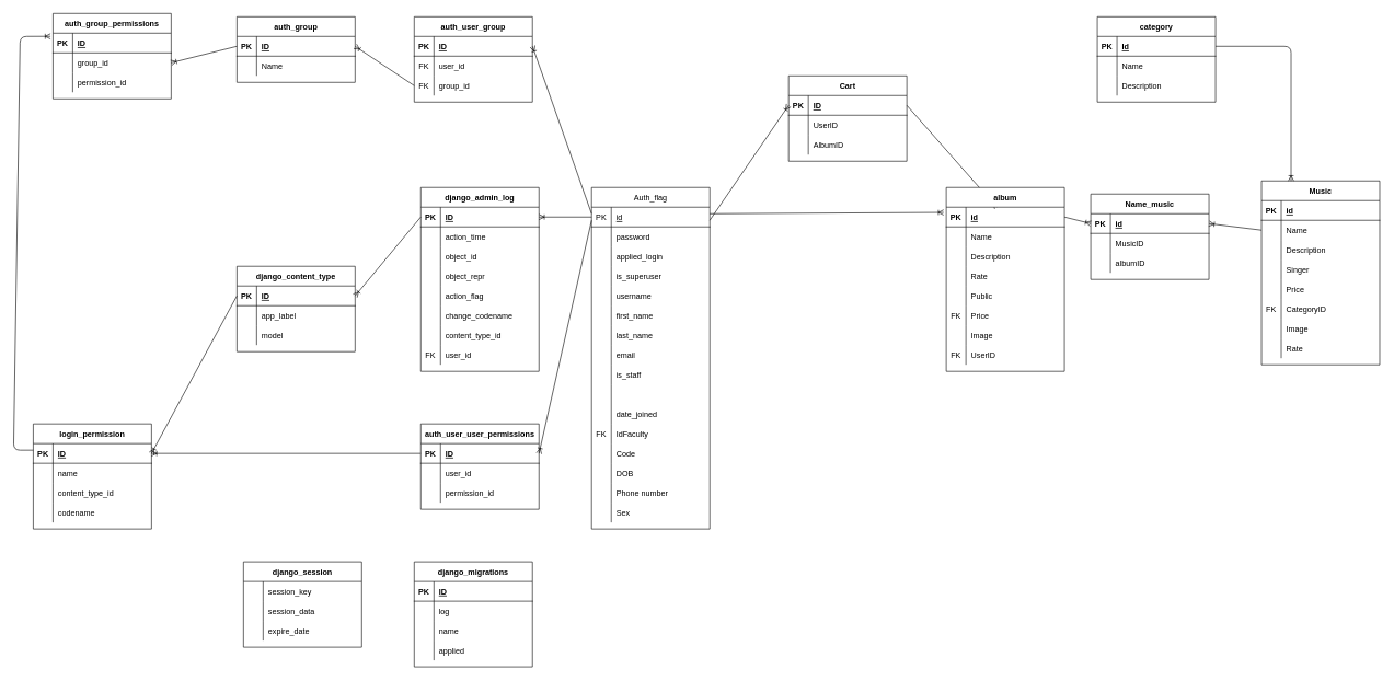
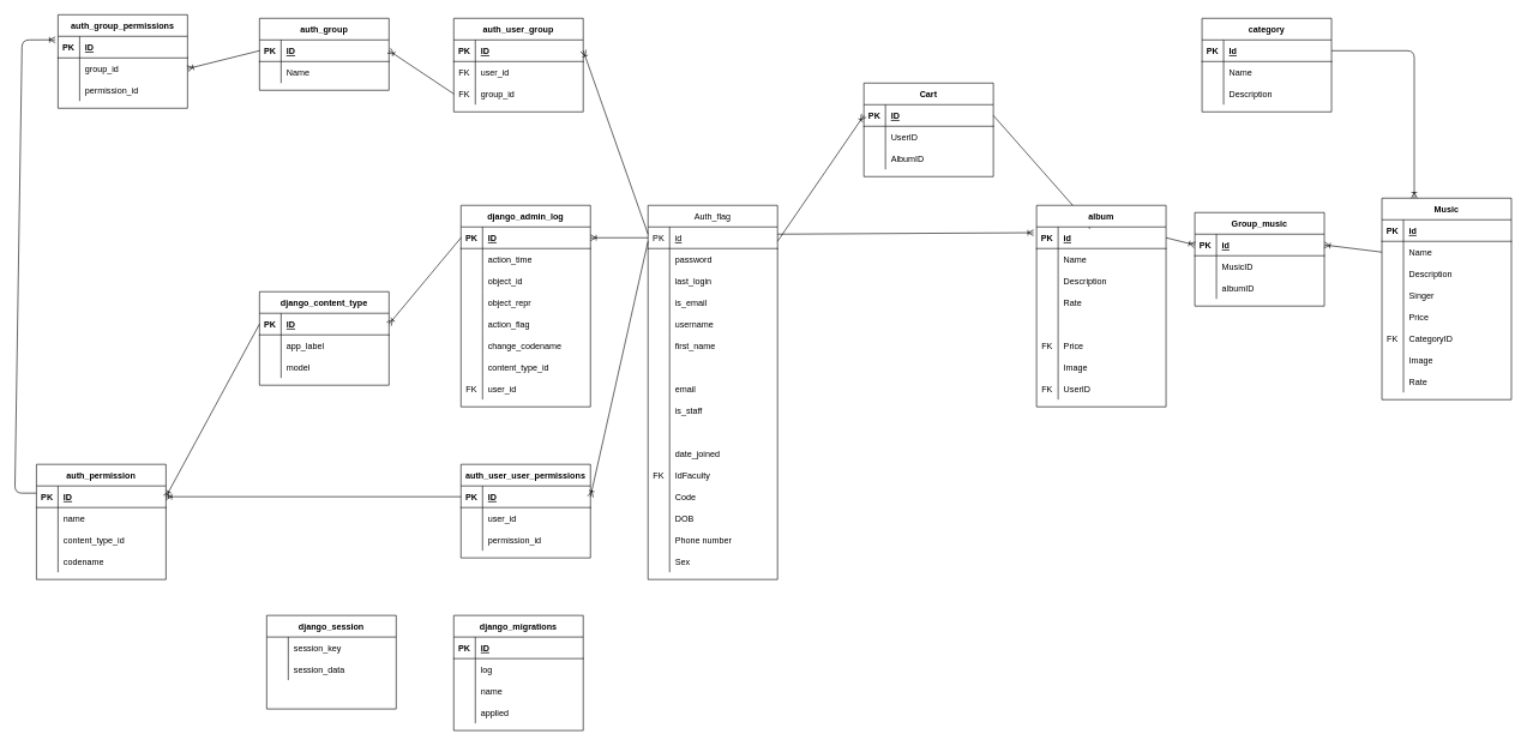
- <mxCell id="240" value="Name_music" style="shape=table;startSize=30;container=1;collapsible=1;childLayout=tableLayout;fixedRows=1;rowLines=0;fontStyle=1;align=center;resizeLast=1;" parent="1" vertex="1"><mxGeometry x="1660" y="295" width="180" height="130" as="geometry" /></mxCell>
+ <mxCell id="240" value="Group_music" style="shape=table;startSize=30;container=1;collapsible=1;childLayout=tableLayout;fixedRows=1;rowLines=0;fontStyle=1;align=center;resizeLast=1;" parent="1" vertex="1"><mxGeometry x="1660" y="295" width="180" height="130" as="geometry" /></mxCell>
- <mxCell id="11" value="applied_login" style="shape=partialRectangle;connectable=0;fillColor=none;top=0;left=0;bottom=0;right=0;align=left;spacingLeft=6;overflow=hidden;" parent="9" vertex="1"><mxGeometry x="30" width="150" height="30" as="geometry" /></mxCell>
+ <mxCell id="11" value="last_login" style="shape=partialRectangle;connectable=0;fillColor=none;top=0;left=0;bottom=0;right=0;align=left;spacingLeft=6;overflow=hidden;" parent="9" vertex="1"><mxGeometry x="30" width="150" height="30" as="geometry" /></mxCell>
- <mxCell id="14" value="is_superuser" style="shape=partialRectangle;connectable=0;fillColor=none;top=0;left=0;bottom=0;right=0;align=left;spacingLeft=6;overflow=hidden;" parent="12" vertex="1"><mxGeometry x="30" width="150" height="30" as="geometry" /></mxCell>
+ <mxCell id="14" value="is_email" style="shape=partialRectangle;connectable=0;fillColor=none;top=0;left=0;bottom=0;right=0;align=left;spacingLeft=6;overflow=hidden;" parent="12" vertex="1"><mxGeometry x="30" width="150" height="30" as="geometry" /></mxCell>
- <mxCell id="230" value="Public" style="shape=partialRectangle;connectable=0;fillColor=none;top=0;left=0;bottom=0;right=0;align=left;spacingLeft=6;overflow=hidden;" parent="228" vertex="1"><mxGeometry x="30" width="150" height="30" as="geometry" /></mxCell>
- <mxCell id="23" value="last_name" style="shape=partialRectangle;connectable=0;fillColor=none;top=0;left=0;bottom=0;right=0;align=left;spacingLeft=6;overflow=hidden;" parent="21" vertex="1"><mxGeometry x="30" width="150" height="30" as="geometry" /></mxCell>
- <mxCell id="98" value="login_permission" style="shape=table;startSize=30;container=1;collapsible=1;childLayout=tableLayout;fixedRows=1;rowLines=0;fontStyle=1;align=center;resizeLast=1;" parent="1" vertex="1"><mxGeometry x="50" y="645" width="180" height="160" as="geometry" /></mxCell>
+ <mxCell id="98" value="auth_permission" style="shape=table;startSize=30;container=1;collapsible=1;childLayout=tableLayout;fixedRows=1;rowLines=0;fontStyle=1;align=center;resizeLast=1;" parent="1" vertex="1"><mxGeometry x="50" y="645" width="180" height="160" as="geometry" /></mxCell>
- <mxCell id="153" value="expire_date" style="shape=partialRectangle;connectable=0;fillColor=none;top=0;left=0;bottom=0;right=0;align=left;spacingLeft=6;overflow=hidden;" parent="151" vertex="1"><mxGeometry x="30" width="150" height="30" as="geometry" /></mxCell>
